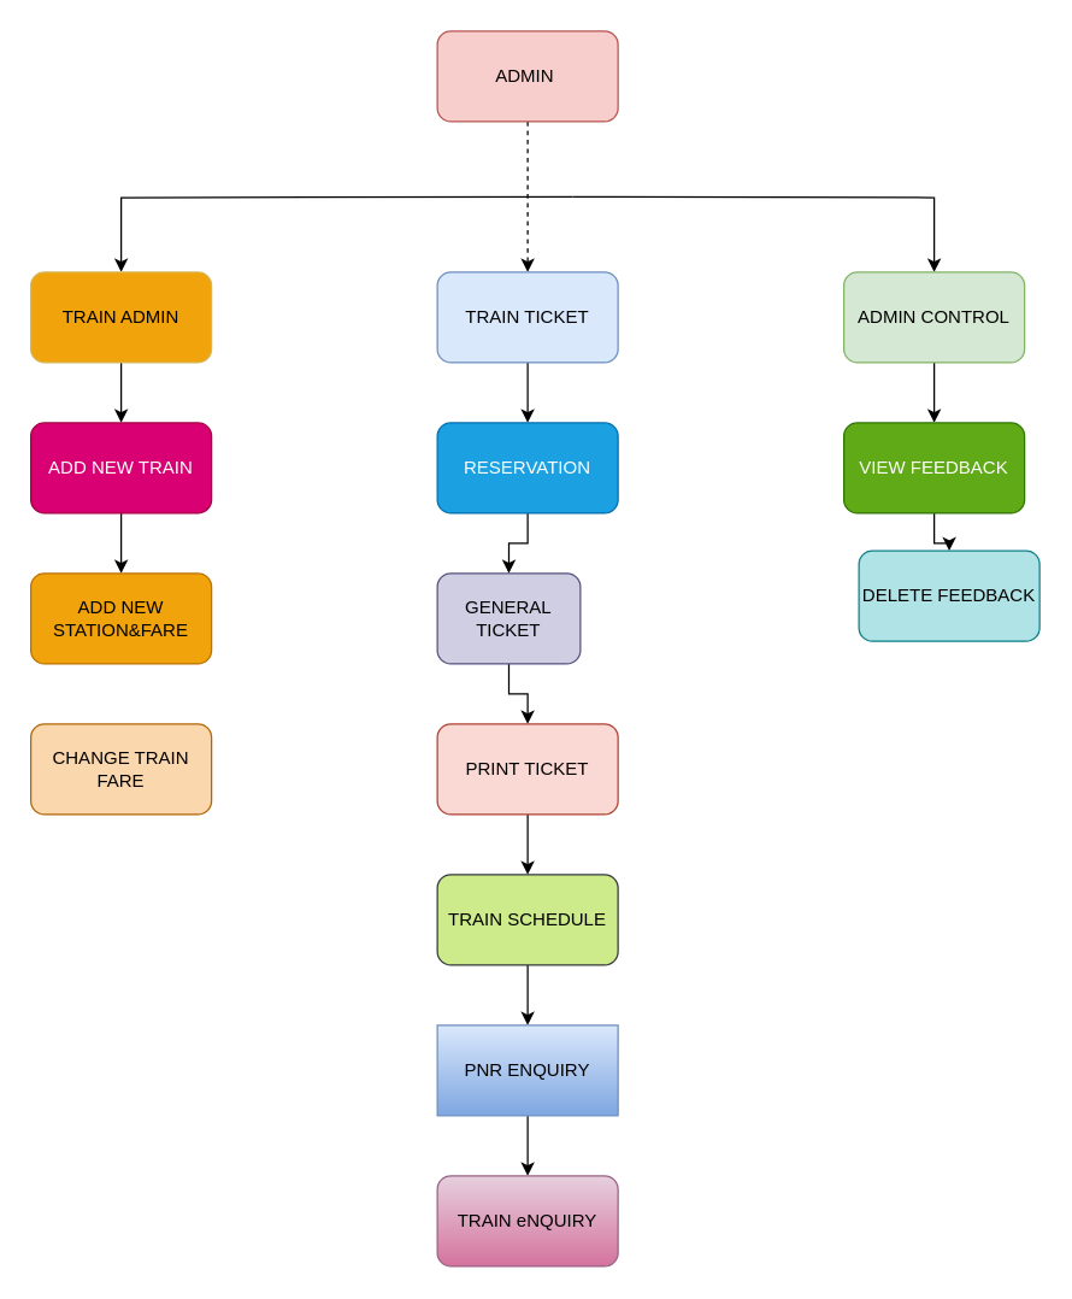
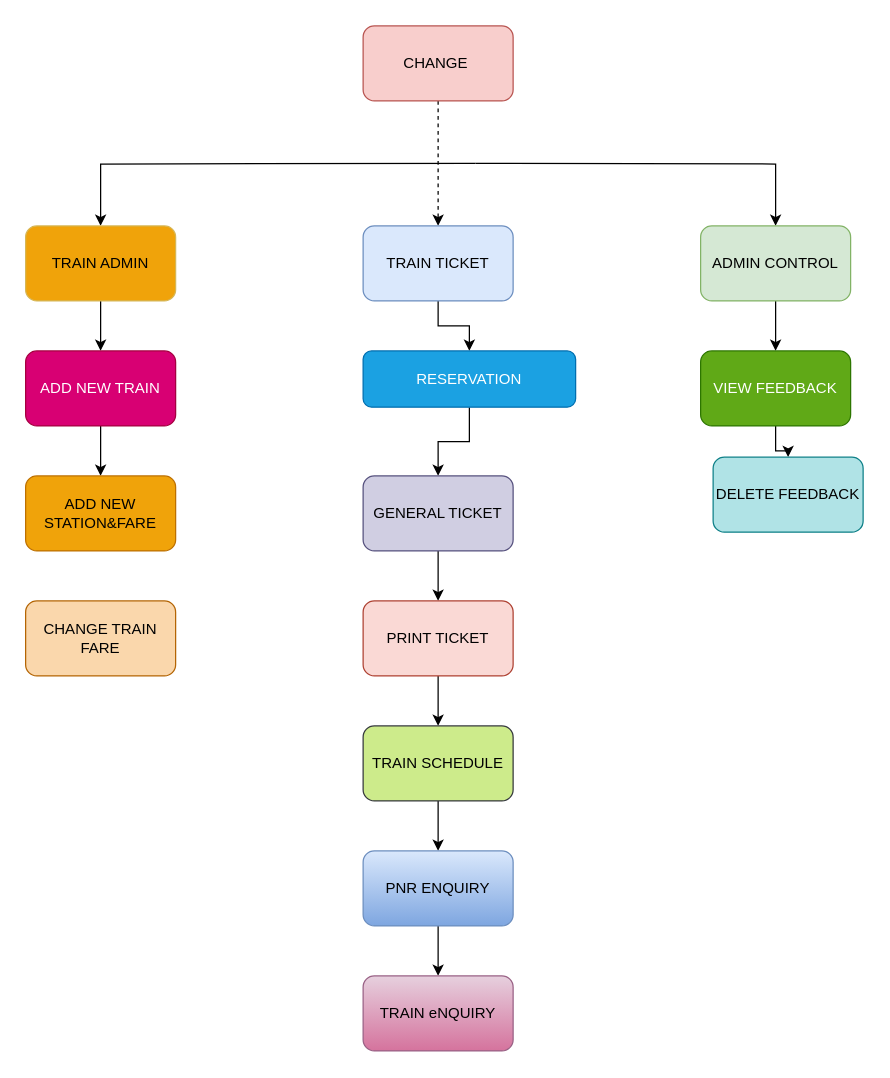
- <mxCell id="5" value="ADMIN&amp;nbsp;" style="rounded=1;whiteSpace=wrap;html=1;fillColor=#f8cecc;strokeColor=#b85450;" vertex="1" parent="1"><mxGeometry x="290" y="20" width="120" height="60" as="geometry" /></mxCell>
+ <mxCell id="5" value="CHANGE&amp;nbsp;" style="rounded=1;whiteSpace=wrap;html=1;fillColor=#f8cecc;strokeColor=#b85450;" vertex="1" parent="1"><mxGeometry x="290" y="20" width="120" height="60" as="geometry" /></mxCell>
- <mxCell id="17" value="RESERVATION" style="whiteSpace=wrap;html=1;rounded=1;fillColor=#1ba1e2;fontColor=#ffffff;strokeColor=#006EAF;" vertex="1" parent="1"><mxGeometry x="290" y="280" width="120" height="60" as="geometry" /></mxCell>
+ <mxCell id="17" value="RESERVATION" style="whiteSpace=wrap;html=1;rounded=1;fillColor=#1ba1e2;fontColor=#ffffff;strokeColor=#006EAF;" vertex="1" parent="1"><mxGeometry x="290" y="280" width="170" height="45" as="geometry" /></mxCell>
- <mxCell id="19" value="GENERAL TICKET" style="whiteSpace=wrap;html=1;rounded=1;fillColor=#d0cee2;strokeColor=#56517e;" vertex="1" parent="1"><mxGeometry x="290" y="380" width="95" height="60" as="geometry" /></mxCell>
+ <mxCell id="19" value="GENERAL TICKET" style="whiteSpace=wrap;html=1;rounded=1;fillColor=#d0cee2;strokeColor=#56517e;" vertex="1" parent="1"><mxGeometry x="290" y="380" width="120" height="60" as="geometry" /></mxCell>
- <mxCell id="25" value="PNR ENQUIRY" style="whiteSpace=wrap;html=1;fillColor=#dae8fc;gradientColor=#7ea6e0;strokeColor=#6c8ebf;rounded=0;" vertex="1" parent="1"><mxGeometry x="290" y="680" width="120" height="60" as="geometry" /></mxCell>
+ <mxCell id="25" value="PNR ENQUIRY" style="whiteSpace=wrap;html=1;rounded=1;fillColor=#dae8fc;gradientColor=#7ea6e0;strokeColor=#6c8ebf;" vertex="1" parent="1"><mxGeometry x="290" y="680" width="120" height="60" as="geometry" /></mxCell>
